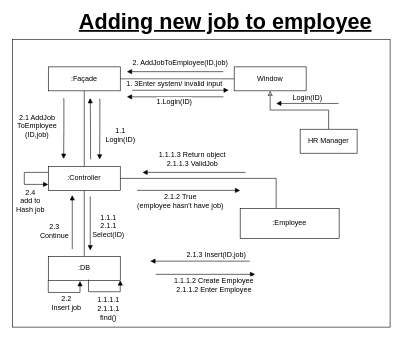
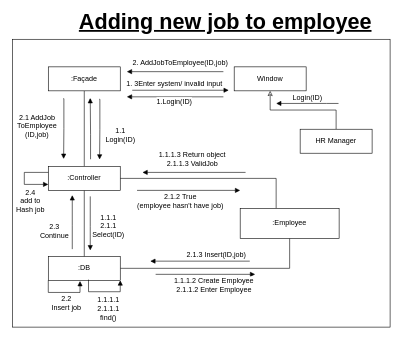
- <mxCell id="4" style="edgeStyle=orthogonalEdgeStyle;rounded=0;orthogonalLoop=1;jettySize=auto;html=1;fontFamily=Helvetica;fontSize=12;fontColor=default;endArrow=none;endFill=0;" parent="1" source="5" target="7" edge="1"><mxGeometry relative="1" as="geometry" /></mxCell>
- <mxCell id="14" value="HR Manager" style="rounded=0;whiteSpace=wrap;html=1;fontFamily=Helvetica;fontSize=12;fontColor=default;strokeColor=default;fillColor=default;" parent="1" vertex="1"><mxGeometry x="500" y="215" width="95" height="40" as="geometry" /></mxCell>
+ <mxCell id="14" value="HR Manager" style="rounded=0;whiteSpace=wrap;html=1;fontFamily=Helvetica;fontSize=12;fontColor=default;strokeColor=default;fillColor=default;" parent="1" vertex="1"><mxGeometry x="500" y="215" width="120" height="40" as="geometry" /></mxCell>
+ <mxCell id="8" style="edgeStyle=orthogonalEdgeStyle;rounded=0;orthogonalLoop=1;jettySize=auto;html=1;fontFamily=Helvetica;fontSize=12;fontColor=default;startArrow=none;startFill=0;endArrow=none;endFill=0;" parent="1" source="10" target="18" edge="1"><mxGeometry relative="1" as="geometry" /></mxCell>
